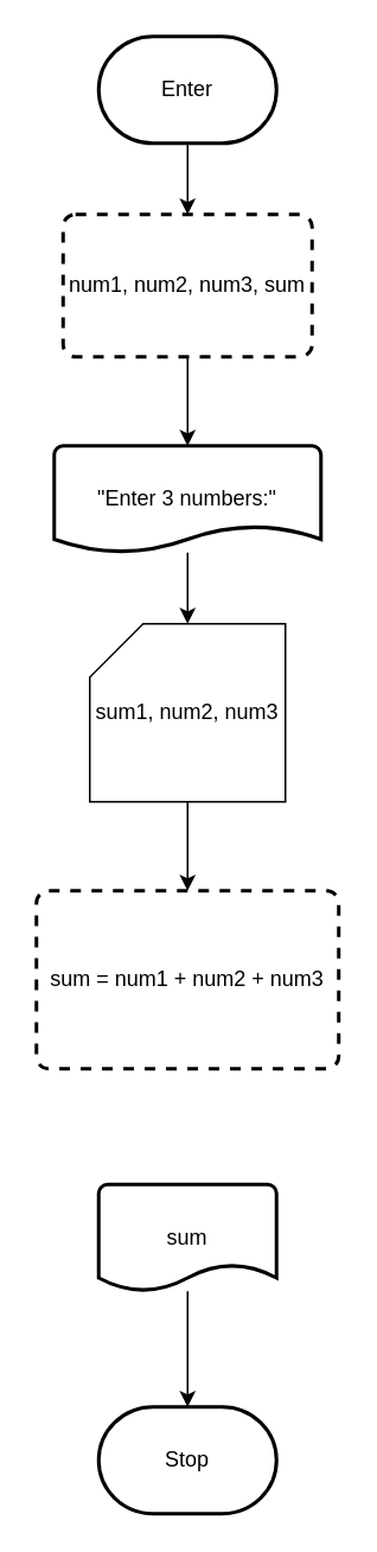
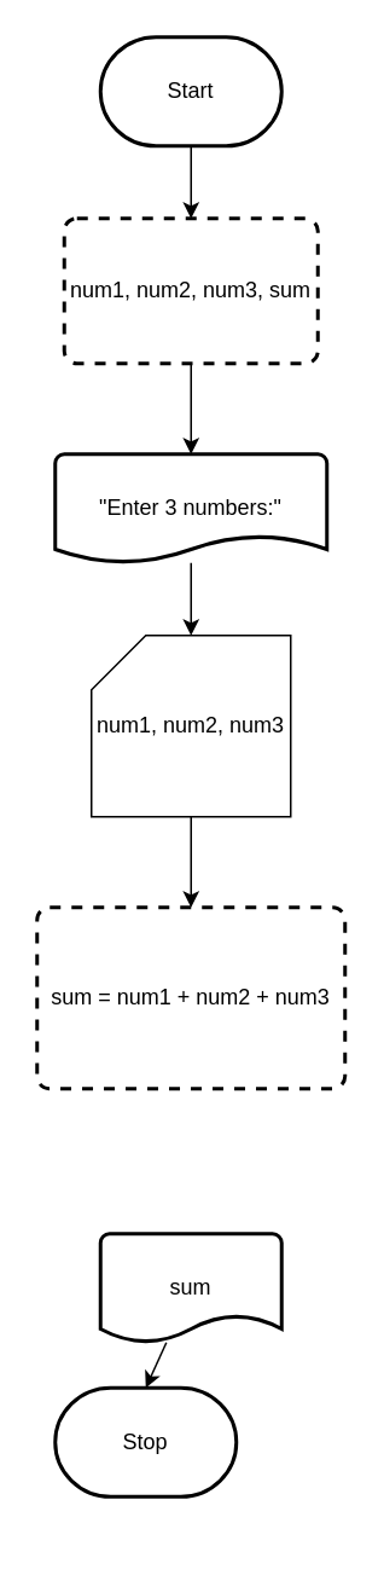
- <mxCell id="3" value="Enter" style="strokeWidth=2;html=1;shape=mxgraph.flowchart.terminator;whiteSpace=wrap;" vertex="1" parent="1"><mxGeometry x="55" y="20" width="100" height="60" as="geometry" /></mxCell>
+ <mxCell id="3" value="Start" style="strokeWidth=2;html=1;shape=mxgraph.flowchart.terminator;whiteSpace=wrap;" vertex="1" parent="1"><mxGeometry x="55" y="20" width="100" height="60" as="geometry" /></mxCell>
- <mxCell id="9" value="sum1, num2, num3" style="shape=card;whiteSpace=wrap;html=1;" vertex="1" parent="1"><mxGeometry x="50" y="350" width="110" height="100" as="geometry" /></mxCell>
+ <mxCell id="9" value="num1, num2, num3" style="shape=card;whiteSpace=wrap;html=1;" vertex="1" parent="1"><mxGeometry x="50" y="350" width="110" height="100" as="geometry" /></mxCell>
- <mxCell id="12" value="sum" style="strokeWidth=2;html=1;shape=mxgraph.flowchart.document2;whiteSpace=wrap;size=0.25;" vertex="1" parent="1"><mxGeometry x="55" y="665" width="100" height="60" as="geometry" /></mxCell>
+ <mxCell id="12" value="sum" style="strokeWidth=2;html=1;shape=mxgraph.flowchart.document2;whiteSpace=wrap;size=0.25;" vertex="1" parent="1"><mxGeometry x="55" y="680" width="100" height="60" as="geometry" /></mxCell>
- <mxCell id="13" value="Stop" style="strokeWidth=2;html=1;shape=mxgraph.flowchart.terminator;whiteSpace=wrap;" vertex="1" parent="1"><mxGeometry x="55" y="790" width="100" height="60" as="geometry" /></mxCell>
+ <mxCell id="13" value="Stop" style="strokeWidth=2;html=1;shape=mxgraph.flowchart.terminator;whiteSpace=wrap;" vertex="1" parent="1"><mxGeometry x="30" y="765" width="100" height="60" as="geometry" /></mxCell>
